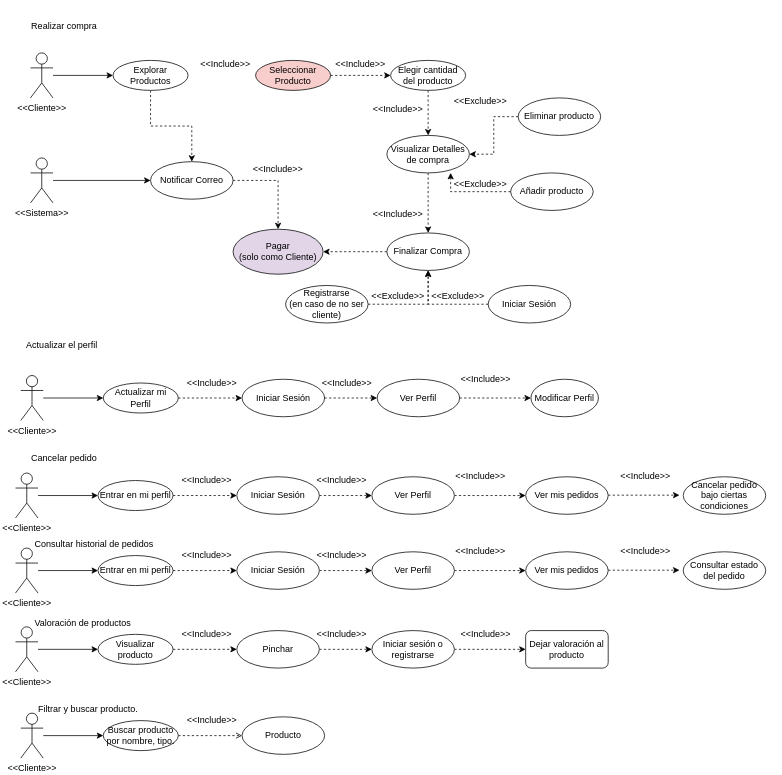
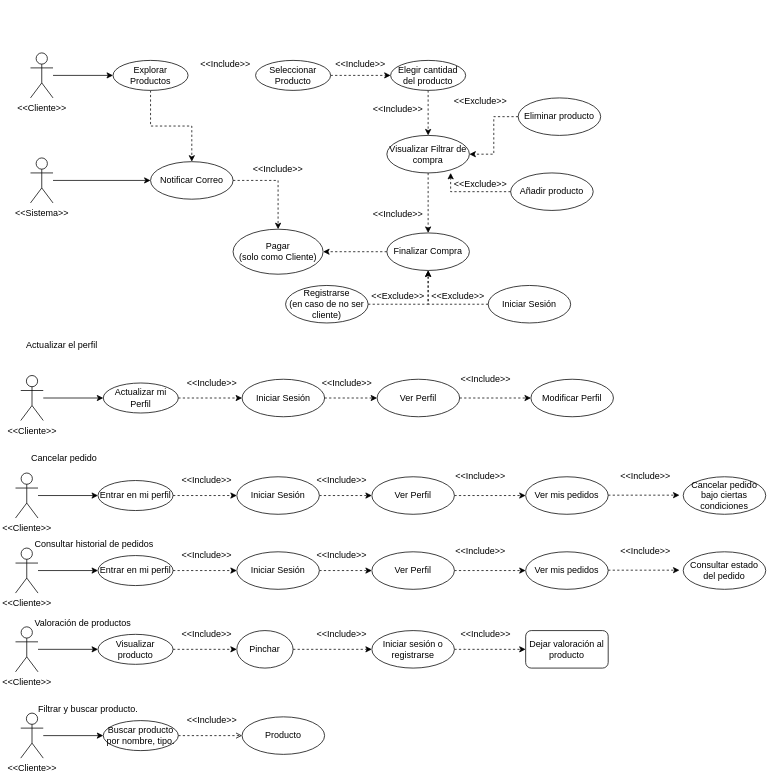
- <mxCell id="91" value="Realizar compra" style="text;html=1;align=center;verticalAlign=middle;whiteSpace=wrap;rounded=0;" vertex="1" parent="1"><mxGeometry x="30" y="20" width="110" height="30" as="geometry" /></mxCell>
- <mxCell id="7" value="Seleccionar Producto" style="ellipse;whiteSpace=wrap;html=1;fillColor=#f8cecc;" parent="1" vertex="1"><mxGeometry x="340" y="80" width="100" height="40" as="geometry" /></mxCell>
+ <mxCell id="7" value="Seleccionar Producto" style="ellipse;whiteSpace=wrap;html=1;" parent="1" vertex="1"><mxGeometry x="340" y="80" width="100" height="40" as="geometry" /></mxCell>
- <mxCell id="13" value="Visualizar Detalles de compra" style="ellipse;whiteSpace=wrap;html=1;" parent="1" vertex="1"><mxGeometry x="515" y="180" width="110" height="50" as="geometry" /></mxCell>
+ <mxCell id="13" value="Visualizar Filtrar de compra" style="ellipse;whiteSpace=wrap;html=1;" parent="1" vertex="1"><mxGeometry x="515" y="180" width="110" height="50" as="geometry" /></mxCell>
- <mxCell id="27" value="Pagar&lt;br&gt;(solo como Cliente)" style="ellipse;whiteSpace=wrap;html=1;fillColor=#e1d5e7;" parent="1" vertex="1"><mxGeometry x="310" y="305" width="120" height="60" as="geometry" /></mxCell>
+ <mxCell id="27" value="Pagar&lt;br&gt;(solo como Cliente)" style="ellipse;whiteSpace=wrap;html=1;" parent="1" vertex="1"><mxGeometry x="310" y="305" width="120" height="60" as="geometry" /></mxCell>
- <mxCell id="47" value="Modificar Perfil" style="ellipse;whiteSpace=wrap;html=1;" parent="1" vertex="1"><mxGeometry x="707" y="505" width="90" height="50" as="geometry" /></mxCell>
+ <mxCell id="47" value="Modificar Perfil" style="ellipse;whiteSpace=wrap;html=1;" parent="1" vertex="1"><mxGeometry x="707" y="505" width="110" height="50" as="geometry" /></mxCell>
- <mxCell id="83" value="Pinchar" style="ellipse;whiteSpace=wrap;html=1;" parent="1" vertex="1"><mxGeometry x="315" y="840" width="110" height="50" as="geometry" /></mxCell>
+ <mxCell id="83" value="Pinchar" style="ellipse;whiteSpace=wrap;html=1;" parent="1" vertex="1"><mxGeometry x="315" y="840" width="75" height="50" as="geometry" /></mxCell>
